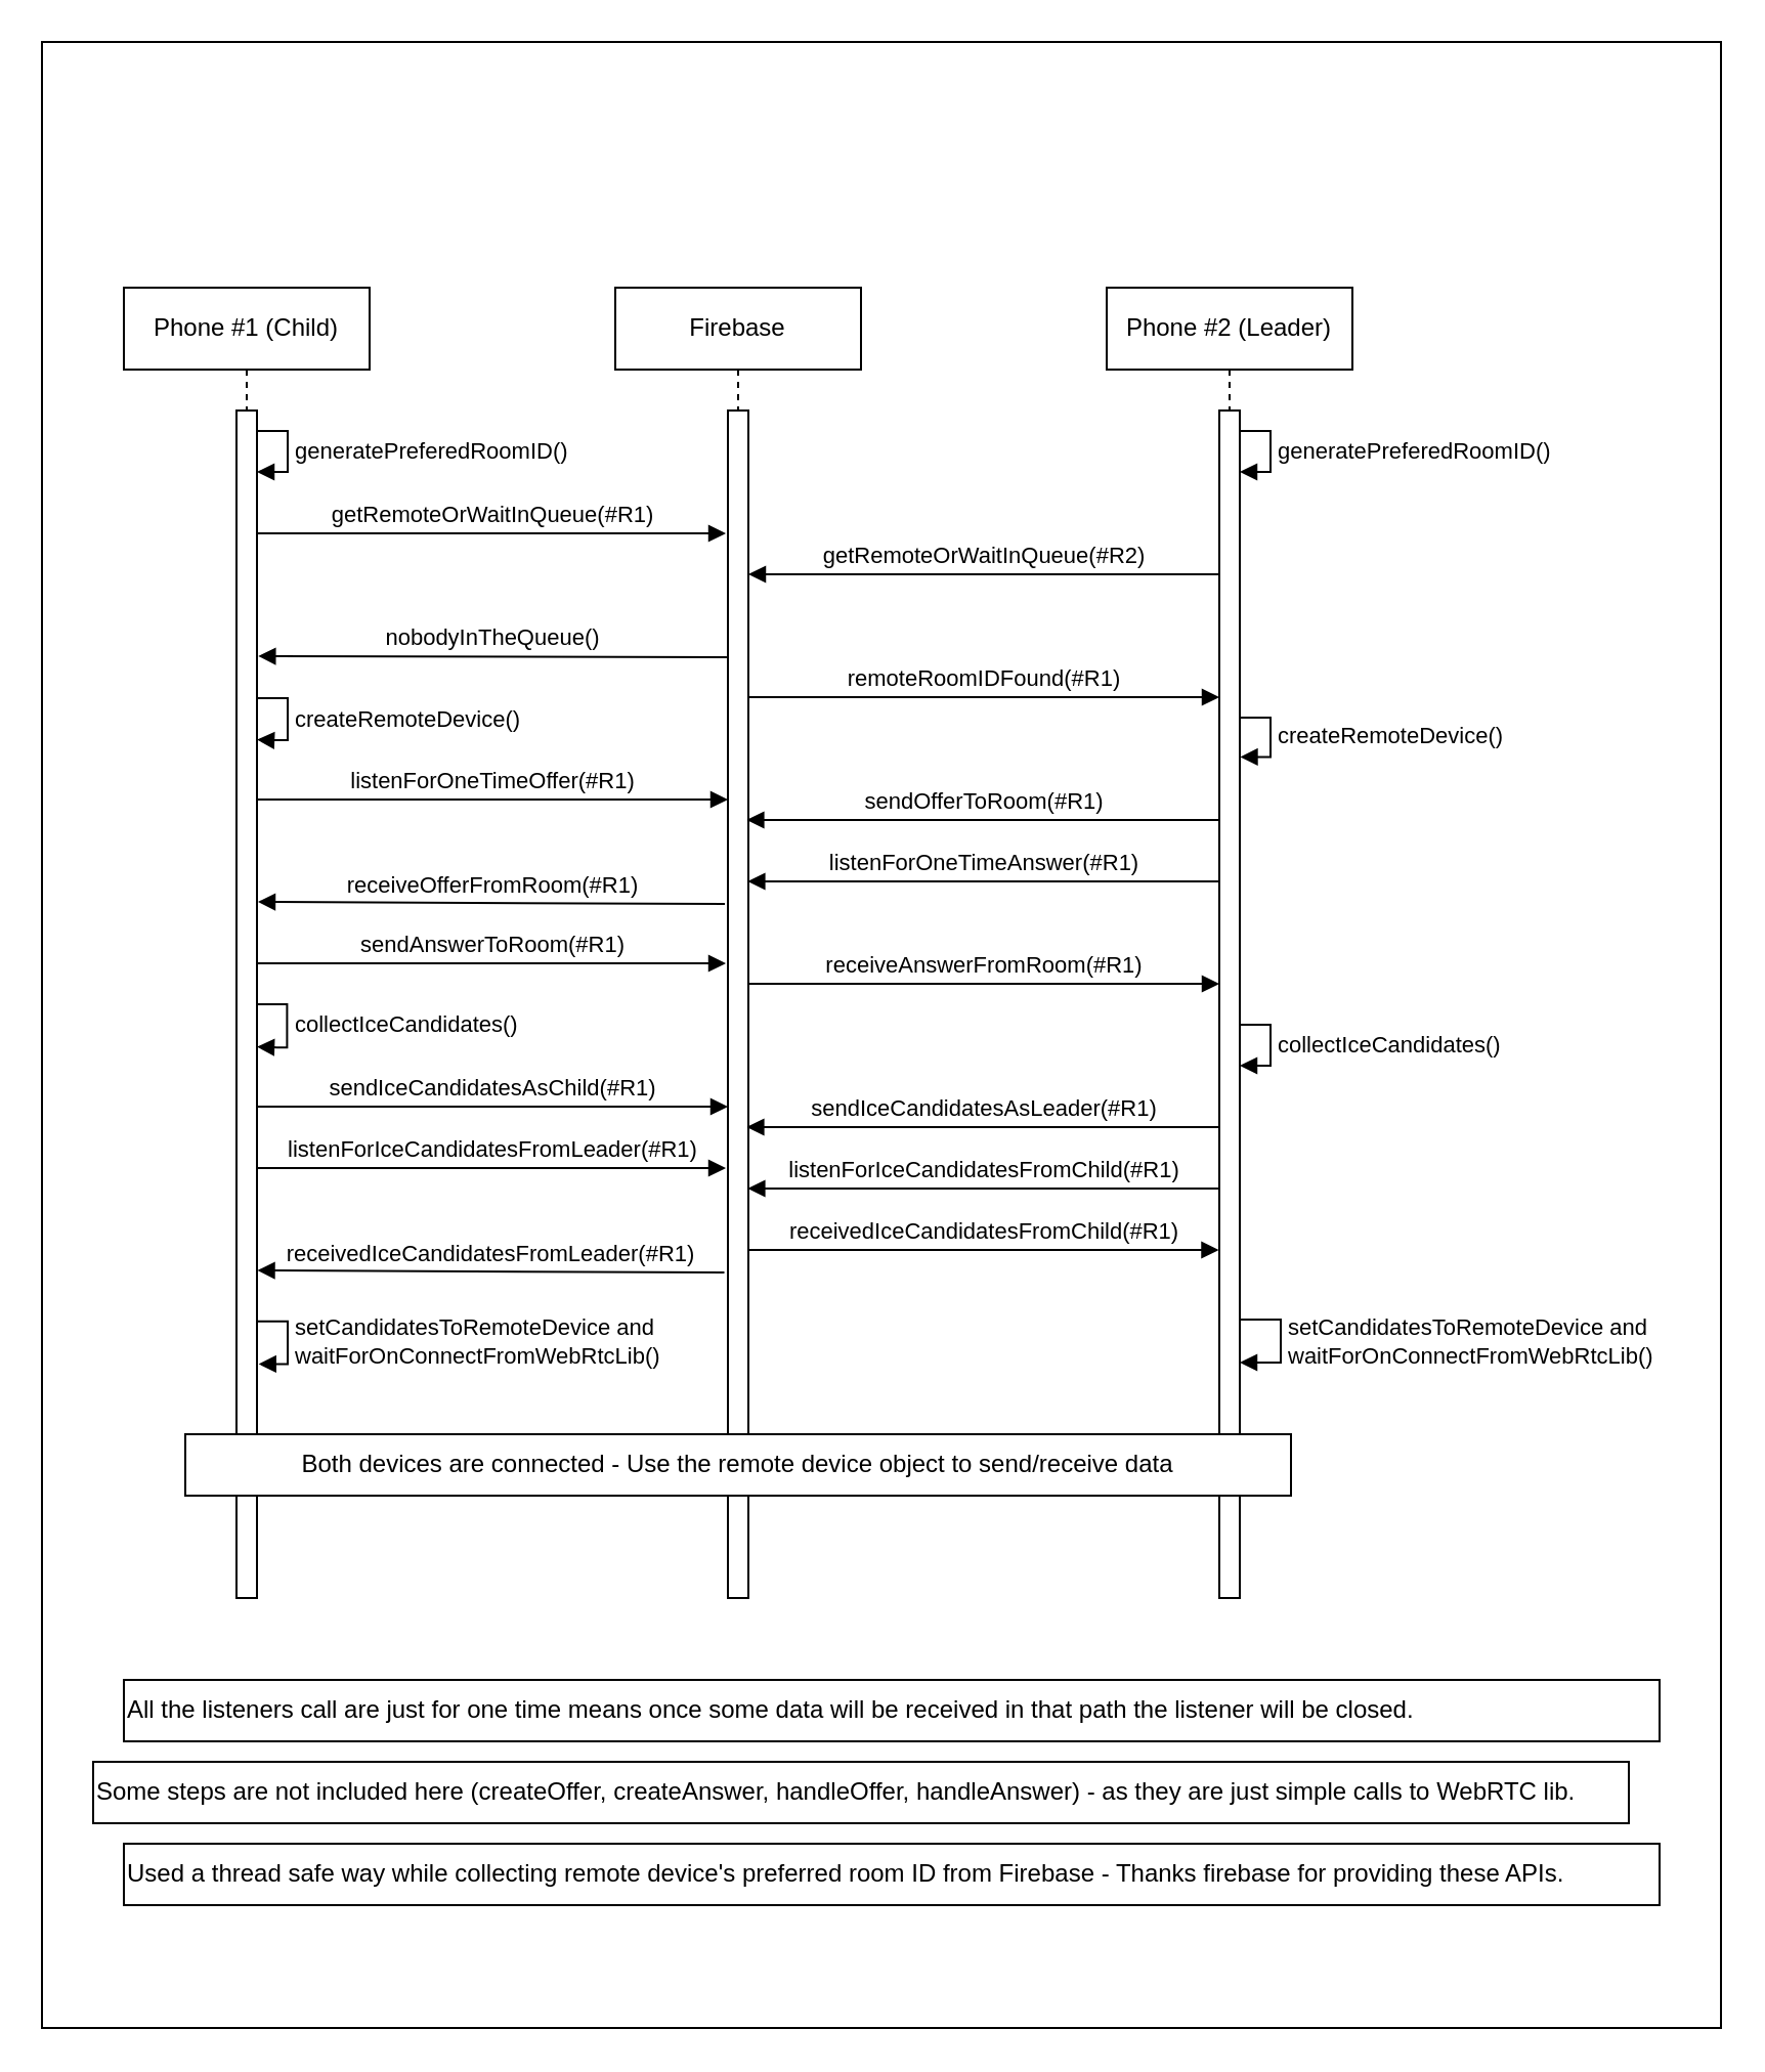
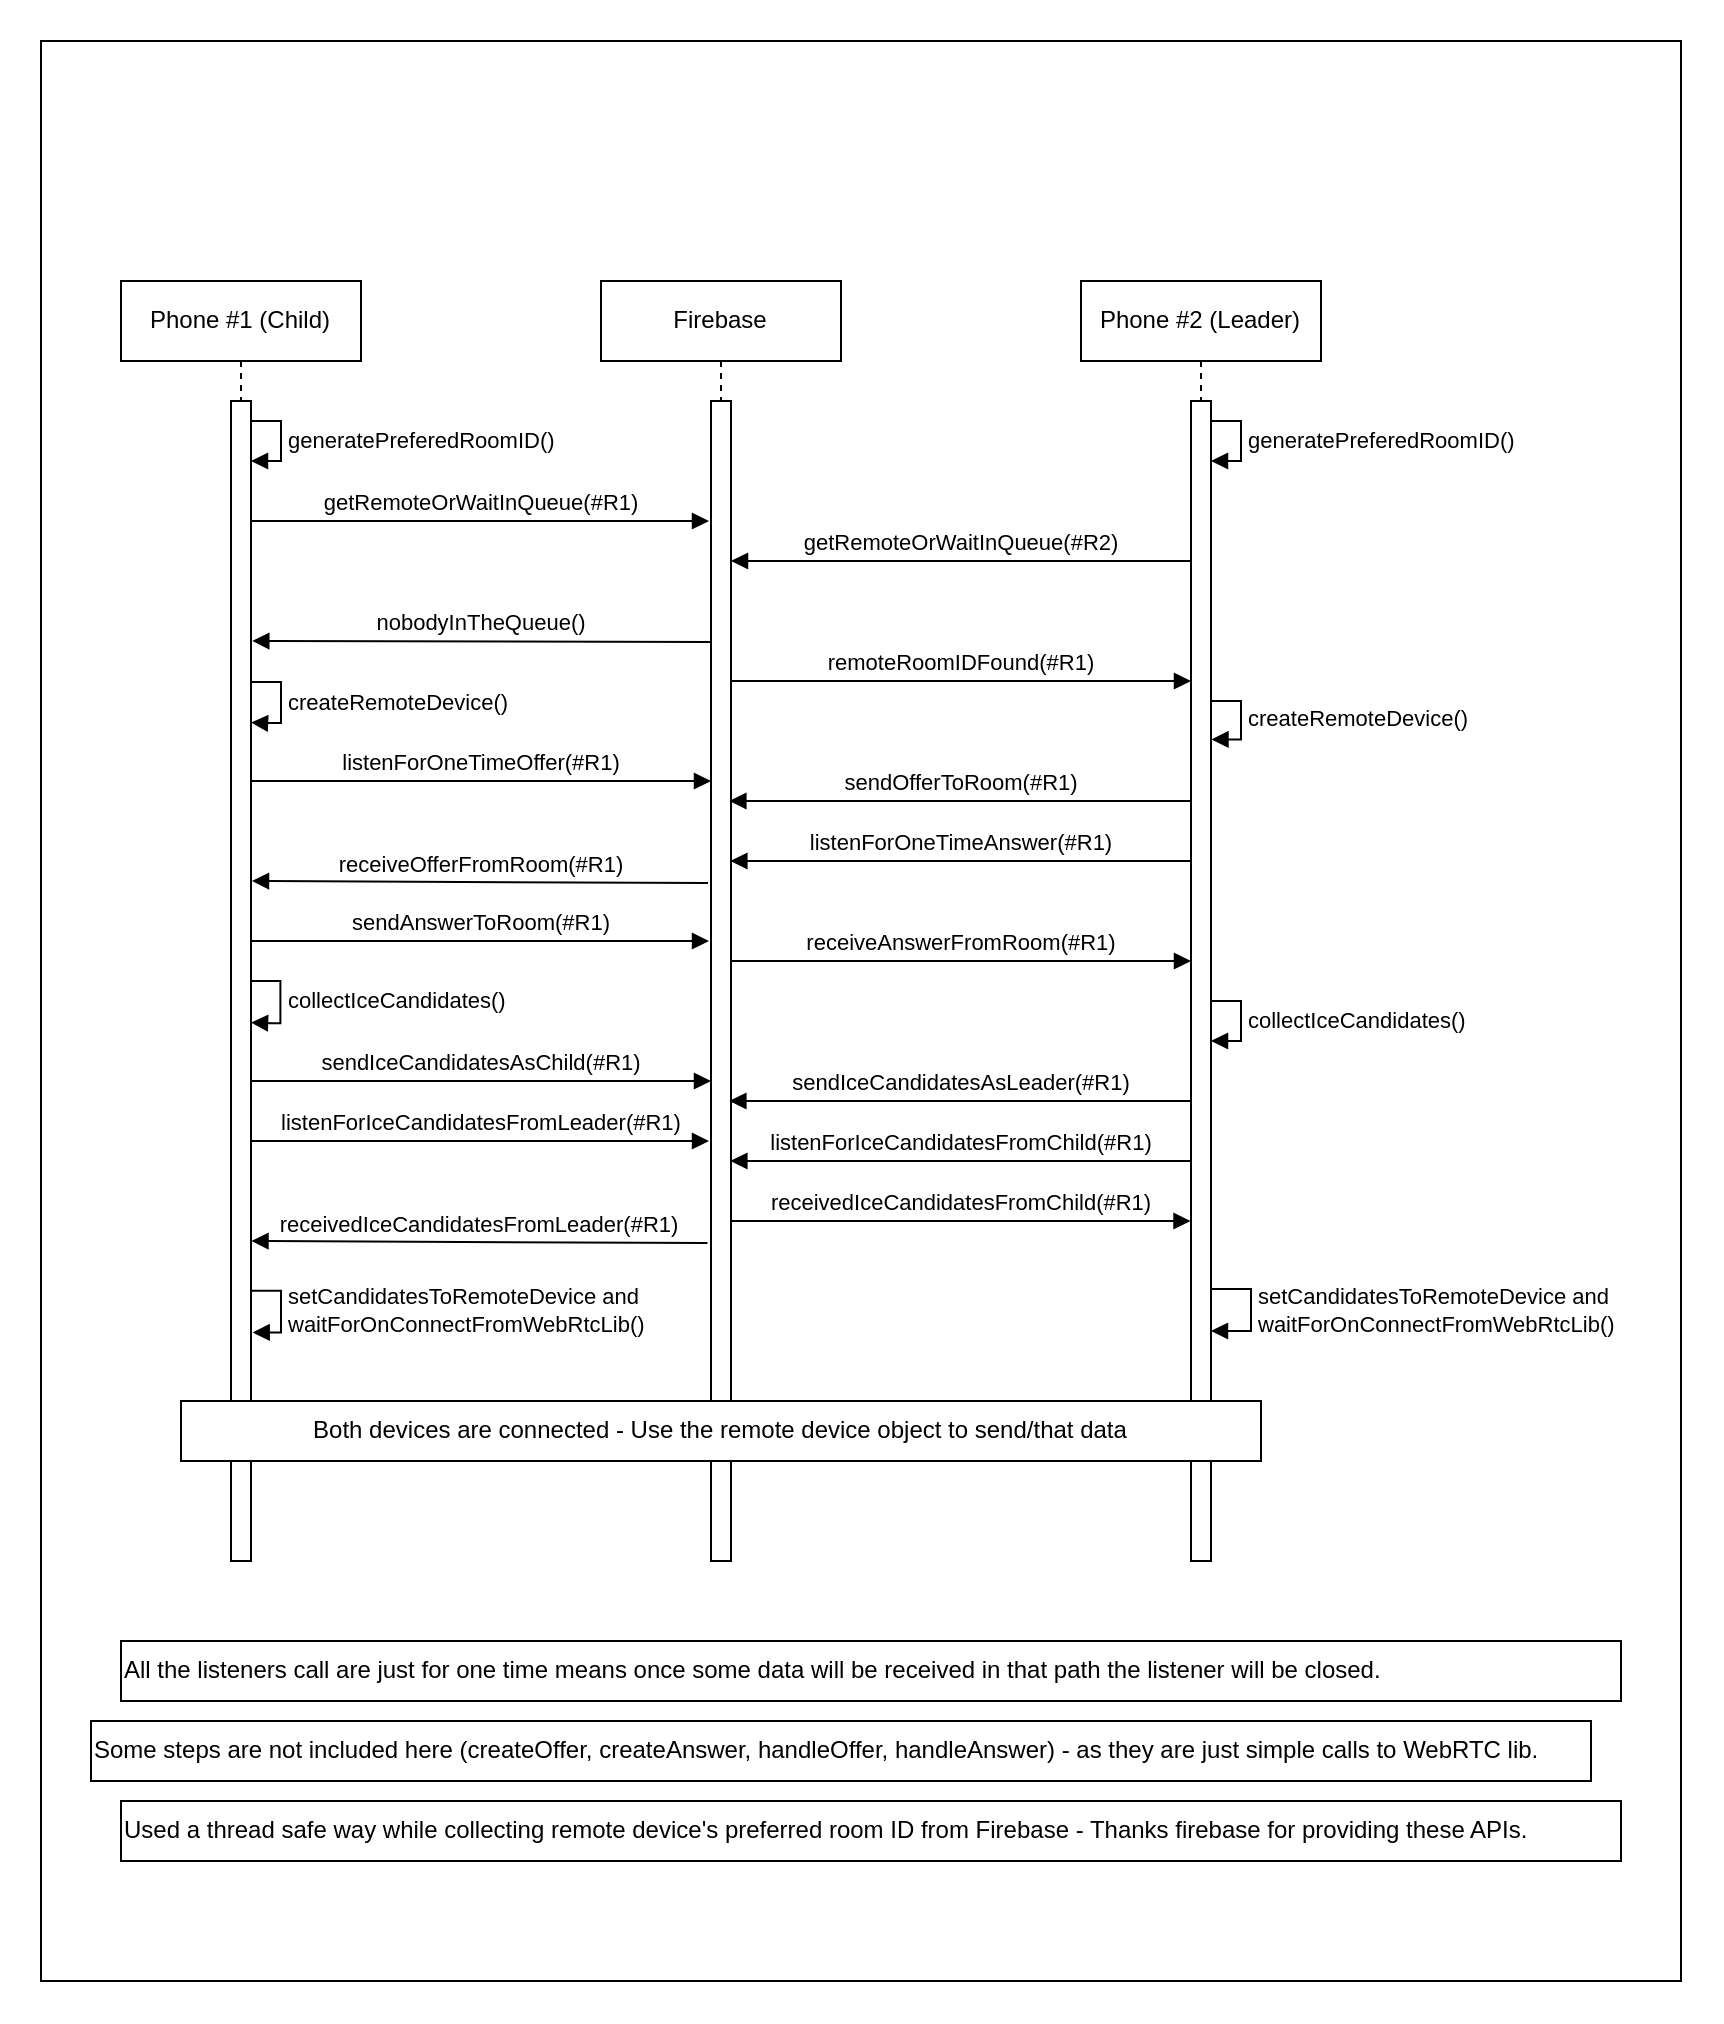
- <mxCell id="33" value="Both devices are connected - Use the remote device object to send/receive data" style="rounded=0;whiteSpace=wrap;html=1;" vertex="1" parent="1"><mxGeometry x="90" y="700" width="540" height="30" as="geometry" /></mxCell>
+ <mxCell id="33" value="Both devices are connected - Use the remote device object to send/that data" style="rounded=0;whiteSpace=wrap;html=1;" vertex="1" parent="1"><mxGeometry x="90" y="700" width="540" height="30" as="geometry" /></mxCell>
